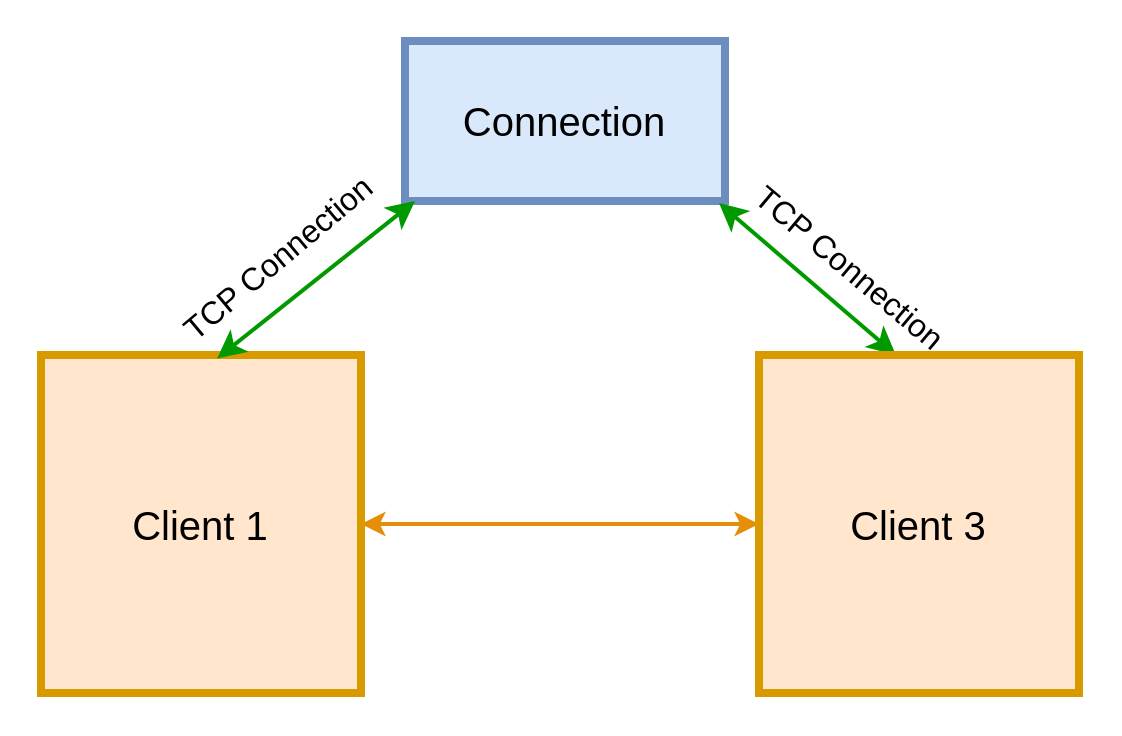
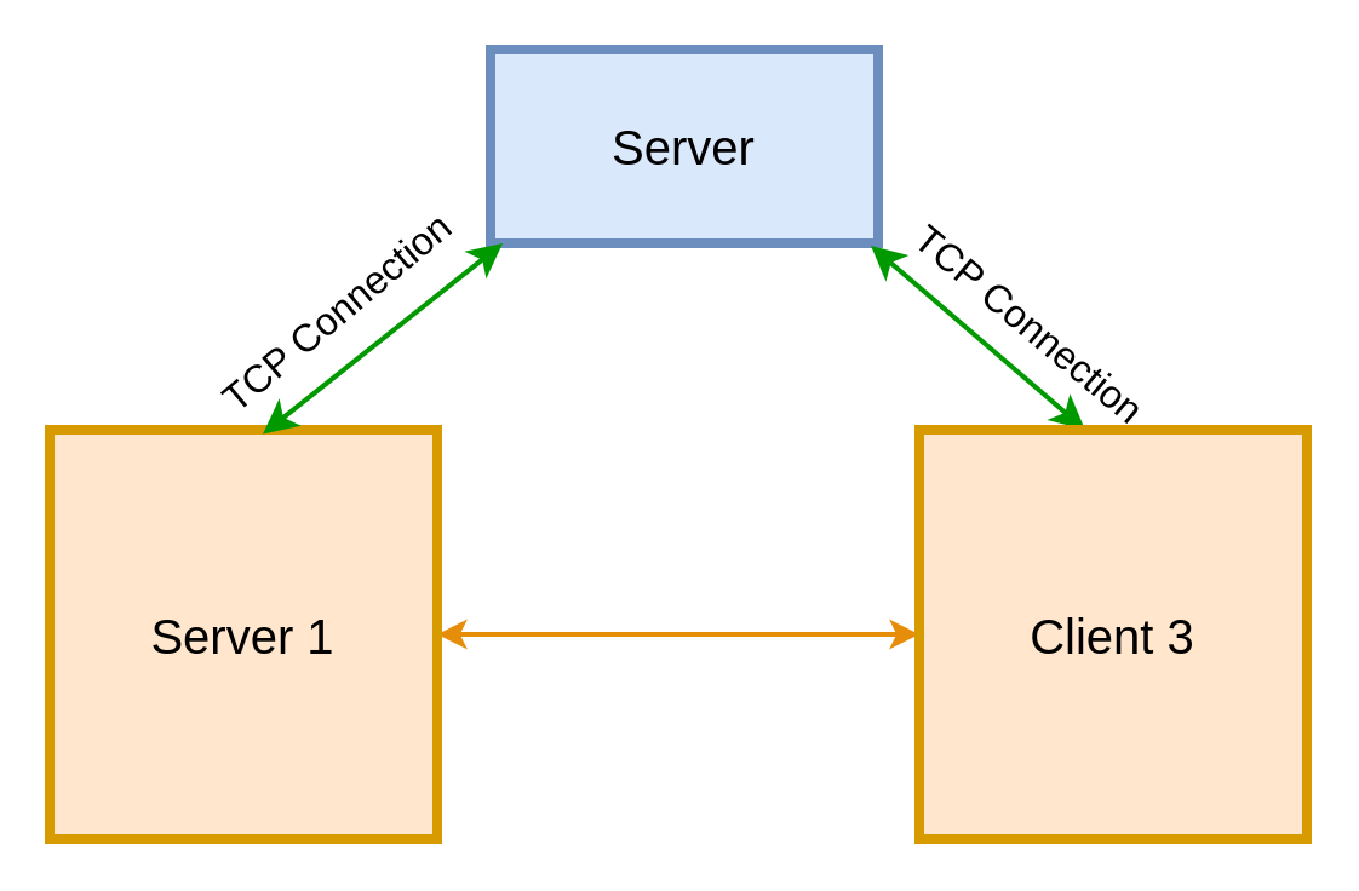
- <mxCell id="4" value="&lt;font style=&quot;font-size: 20px;&quot;&gt;Connection&lt;/font&gt;" style="rounded=0;whiteSpace=wrap;html=1;fillColor=#dae8fc;strokeColor=#6c8ebf;strokeWidth=4;" parent="1" vertex="1"><mxGeometry x="202" y="20" width="160" height="80" as="geometry" /></mxCell>
+ <mxCell id="4" value="&lt;font style=&quot;font-size: 20px;&quot;&gt;Server&lt;/font&gt;" style="rounded=0;whiteSpace=wrap;html=1;fillColor=#dae8fc;strokeColor=#6c8ebf;strokeWidth=4;" parent="1" vertex="1"><mxGeometry x="202" y="20" width="160" height="80" as="geometry" /></mxCell>
- <mxCell id="3" value="&lt;font style=&quot;font-size: 20px;&quot;&gt;Client 1&lt;/font&gt;" style="rounded=0;whiteSpace=wrap;html=1;fillColor=#ffe6cc;strokeColor=#d79b00;strokeWidth=4;" parent="1" vertex="1"><mxGeometry x="20" y="177" width="160" height="169" as="geometry" /></mxCell>
+ <mxCell id="3" value="&lt;font style=&quot;font-size: 20px;&quot;&gt;Server 1&lt;/font&gt;" style="rounded=0;whiteSpace=wrap;html=1;fillColor=#ffe6cc;strokeColor=#d79b00;strokeWidth=4;" parent="1" vertex="1"><mxGeometry x="20" y="177" width="160" height="169" as="geometry" /></mxCell>
